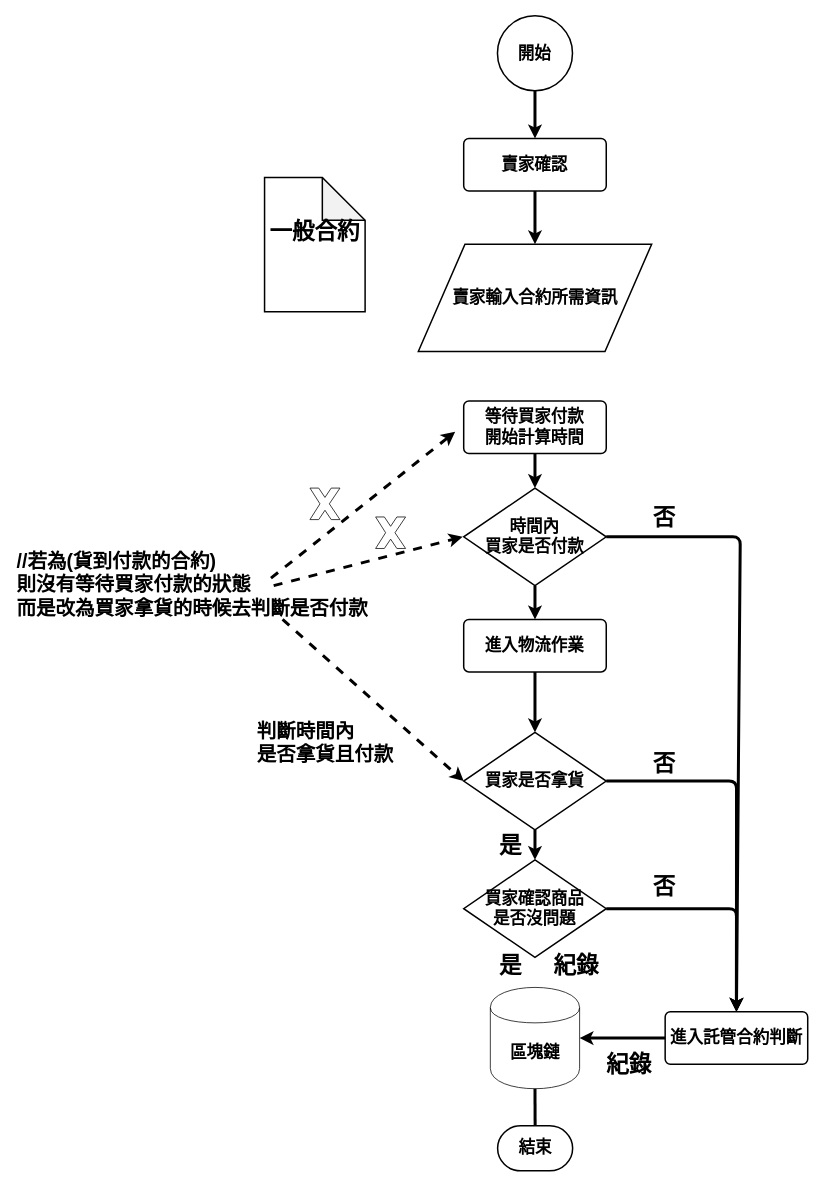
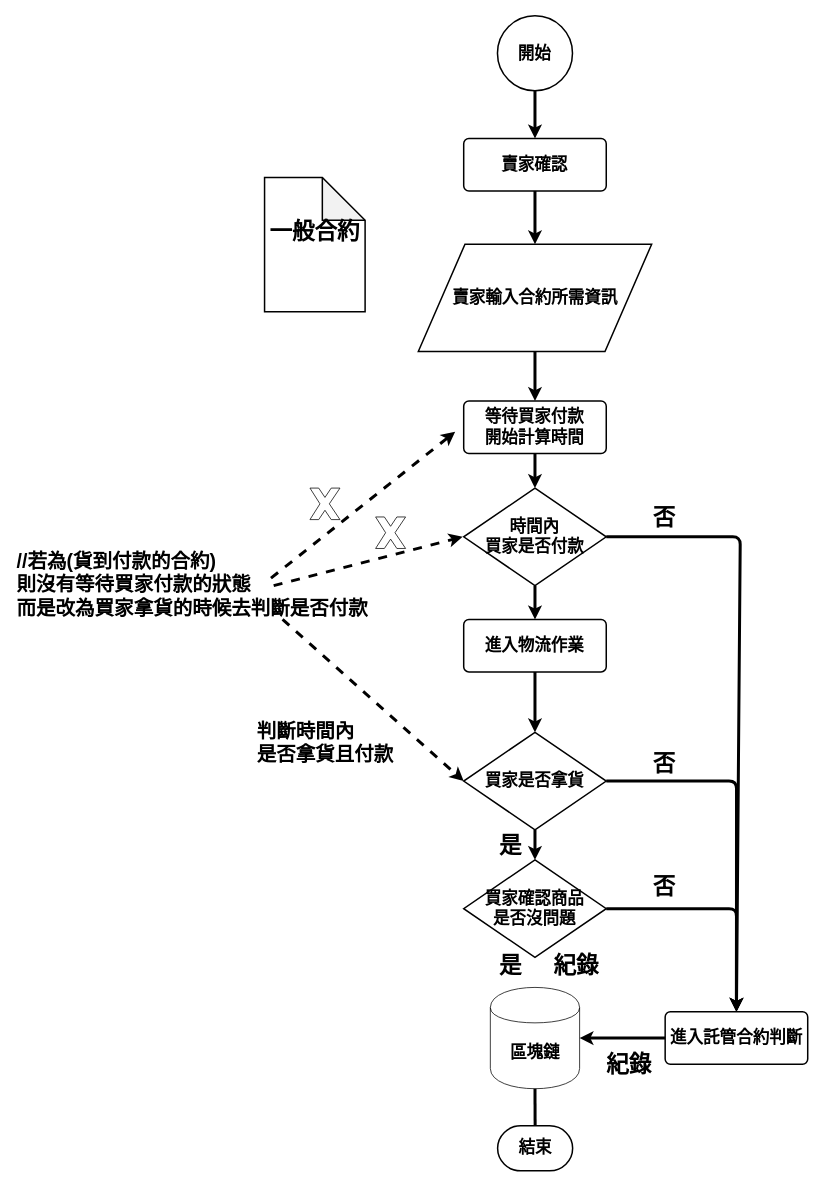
+ <mxCell id="20" value="" style="endArrow=classic;html=1;strokeWidth=4;align=center;exitX=0.5;exitY=1;exitDx=0;exitDy=0;entryX=0.5;entryY=0;entryDx=0;entryDy=0;" parent="1" source="6" target="15" edge="1"><mxGeometry width="50" height="50" relative="1" as="geometry"><mxPoint x="476" y="548" as="sourcePoint" /><mxPoint x="476" y="614" as="targetPoint" /></mxGeometry></mxCell>
